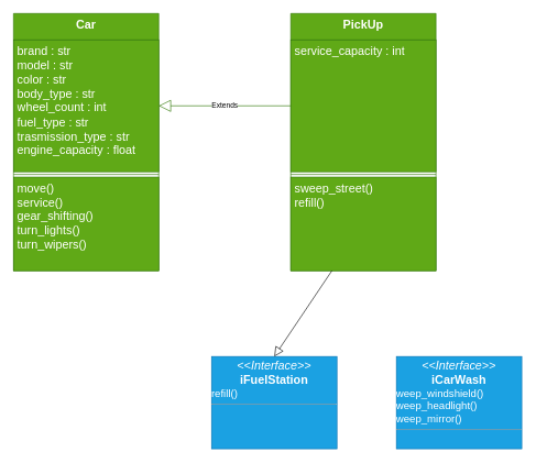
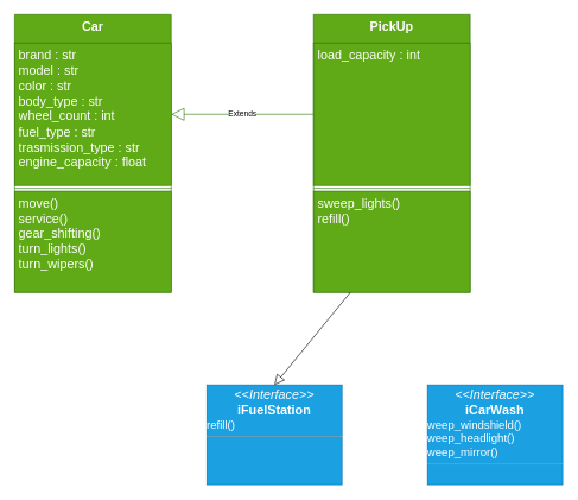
- <mxCell id="7" value="&lt;span style=&quot;font-size: 18px;&quot;&gt;service_capacity : int&lt;/span&gt;" style="text;align=left;verticalAlign=top;spacingLeft=4;spacingRight=4;overflow=hidden;rotatable=0;points=[[0,0.5],[1,0.5]];portConstraint=eastwest;whiteSpace=wrap;html=1;fillColor=#60a917;fontColor=#ffffff;strokeColor=#2D7600;" vertex="1" parent="6"><mxGeometry y="40" width="220" height="200" as="geometry" /></mxCell>
+ <mxCell id="7" value="&lt;span style=&quot;font-size: 18px;&quot;&gt;load_capacity : int&lt;/span&gt;" style="text;align=left;verticalAlign=top;spacingLeft=4;spacingRight=4;overflow=hidden;rotatable=0;points=[[0,0.5],[1,0.5]];portConstraint=eastwest;whiteSpace=wrap;html=1;fillColor=#60a917;fontColor=#ffffff;strokeColor=#2D7600;" vertex="1" parent="6"><mxGeometry y="40" width="220" height="200" as="geometry" /></mxCell>
- <mxCell id="9" value="&lt;font style=&quot;font-size: 18px;&quot;&gt;sweep_street()&lt;br&gt;refill()&lt;br&gt;&lt;/font&gt;" style="text;align=left;verticalAlign=top;spacingLeft=4;spacingRight=4;overflow=hidden;rotatable=0;points=[[0,0.5],[1,0.5]];portConstraint=eastwest;whiteSpace=wrap;html=1;fillColor=#60a917;fontColor=#ffffff;strokeColor=#2D7600;" vertex="1" parent="6"><mxGeometry y="248" width="220" height="142" as="geometry" /></mxCell>
+ <mxCell id="9" value="&lt;font style=&quot;font-size: 18px;&quot;&gt;sweep_lights()&lt;br&gt;refill()&lt;br&gt;&lt;/font&gt;" style="text;align=left;verticalAlign=top;spacingLeft=4;spacingRight=4;overflow=hidden;rotatable=0;points=[[0,0.5],[1,0.5]];portConstraint=eastwest;whiteSpace=wrap;html=1;fillColor=#60a917;fontColor=#ffffff;strokeColor=#2D7600;" vertex="1" parent="6"><mxGeometry y="248" width="220" height="142" as="geometry" /></mxCell>
- <mxCell id="11" value="&lt;p style=&quot;margin:0px;margin-top:4px;text-align:center;&quot;&gt;&lt;font style=&quot;font-size: 18px;&quot;&gt;&lt;i&gt;&amp;lt;&amp;lt;Interface&amp;gt;&amp;gt;&lt;/i&gt;&lt;br&gt;&lt;b&gt;iFuelStation&lt;/b&gt;&lt;/font&gt;&lt;/p&gt;&lt;font size=&quot;3&quot;&gt;refill()&lt;/font&gt;&lt;hr size=&quot;1&quot;&gt;&lt;p style=&quot;margin:0px;margin-left:4px;&quot;&gt;&lt;br&gt;&lt;/p&gt;" style="verticalAlign=top;align=left;overflow=fill;fontSize=12;fontFamily=Helvetica;html=1;whiteSpace=wrap;fillColor=#1ba1e2;fontColor=#ffffff;strokeColor=#006EAF;" vertex="1" parent="1"><mxGeometry x="320" y="540" width="190" height="140" as="geometry" /></mxCell>
+ <mxCell id="11" value="&lt;p style=&quot;margin:0px;margin-top:4px;text-align:center;&quot;&gt;&lt;font style=&quot;font-size: 18px;&quot;&gt;&lt;i&gt;&amp;lt;&amp;lt;Interface&amp;gt;&amp;gt;&lt;/i&gt;&lt;br&gt;&lt;b&gt;iFuelStation&lt;/b&gt;&lt;/font&gt;&lt;/p&gt;&lt;font size=&quot;3&quot;&gt;refill()&lt;/font&gt;&lt;hr size=&quot;1&quot;&gt;&lt;p style=&quot;margin:0px;margin-left:4px;&quot;&gt;&lt;br&gt;&lt;/p&gt;" style="verticalAlign=top;align=left;overflow=fill;fontSize=12;fontFamily=Helvetica;html=1;whiteSpace=wrap;fillColor=#1ba1e2;fontColor=#ffffff;strokeColor=#006EAF;" vertex="1" parent="1"><mxGeometry x="290" y="540" width="190" height="140" as="geometry" /></mxCell>
